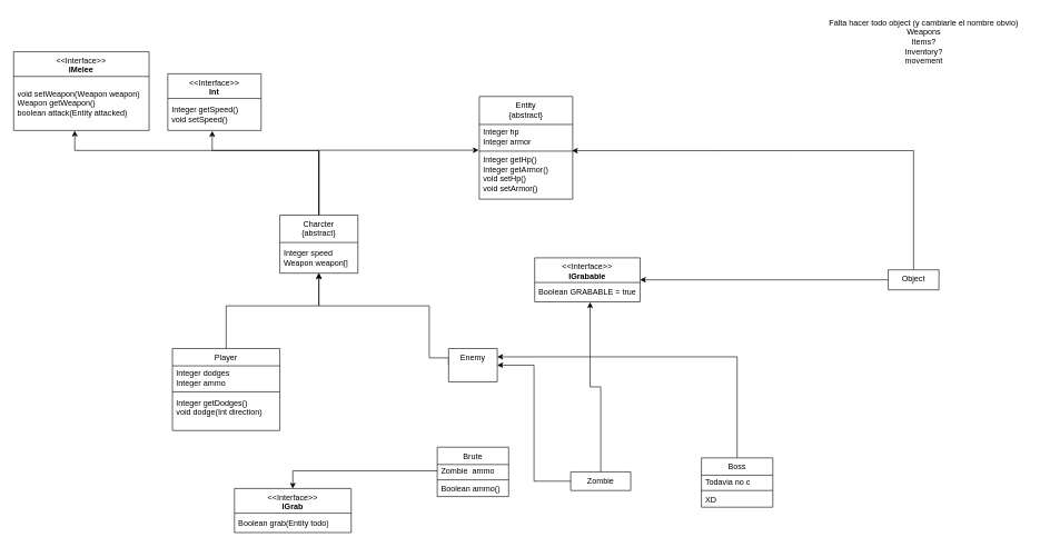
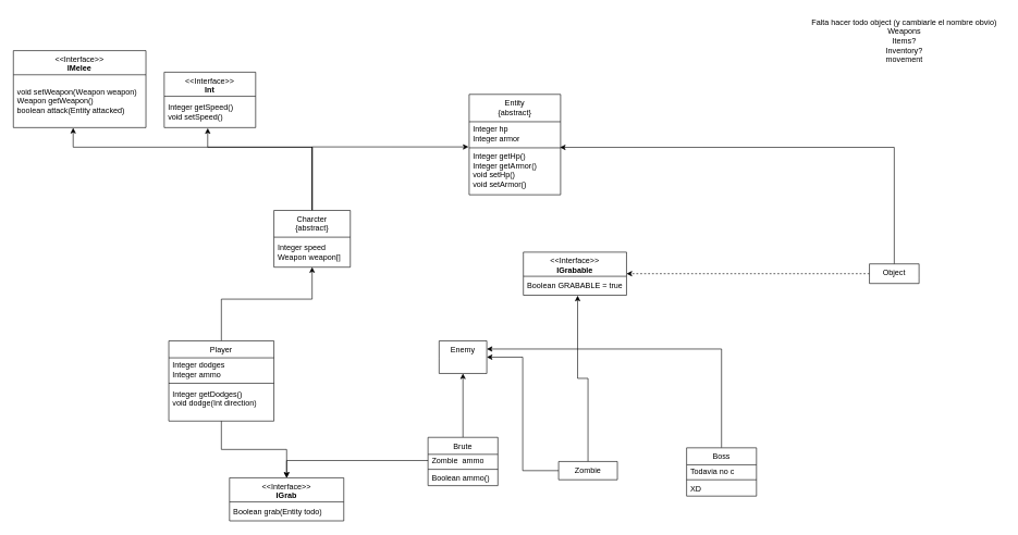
- <mxCell id="12" style="edgeStyle=orthogonalEdgeStyle;rounded=0;orthogonalLoop=1;jettySize=auto;html=1;entryX=1;entryY=0.5;entryDx=0;entryDy=0;" edge="1" parent="1" source="13" target="29"><mxGeometry relative="1" as="geometry"><Array as="points"><mxPoint x="1025" y="419" /><mxPoint x="1025" y="419" /></Array></mxGeometry></mxCell>
+ <mxCell id="12" style="edgeStyle=orthogonalEdgeStyle;rounded=0;orthogonalLoop=1;jettySize=auto;html=1;entryX=1;entryY=0.5;entryDx=0;entryDy=0;dashed=1;" edge="1" parent="1" source="13" target="29"><mxGeometry relative="1" as="geometry"><Array as="points"><mxPoint x="1025" y="419" /><mxPoint x="1025" y="419" /></Array></mxGeometry></mxCell>
- <mxCell id="25" style="edgeStyle=orthogonalEdgeStyle;rounded=0;orthogonalLoop=1;jettySize=auto;html=1;entryX=0.5;entryY=1;entryDx=0;entryDy=0;exitX=0;exitY=0.5;exitDx=0;exitDy=0;" edge="1" parent="1" source="26" target="9"><mxGeometry relative="1" as="geometry"><Array as="points"><mxPoint x="672" y="536" /><mxPoint x="643" y="536" /><mxPoint x="643" y="458" /><mxPoint x="477" y="458" /></Array></mxGeometry></mxCell>
+ <mxCell id="34" style="edgeStyle=orthogonalEdgeStyle;rounded=0;orthogonalLoop=1;jettySize=auto;html=1;entryX=0.5;entryY=1;entryDx=0;entryDy=0;" edge="1" parent="1" source="35" target="26"><mxGeometry relative="1" as="geometry" /></mxCell>
+ <mxCell id="20" style="edgeStyle=orthogonalEdgeStyle;rounded=0;orthogonalLoop=1;jettySize=auto;html=1;" edge="1" parent="1" source="21" target="27"><mxGeometry relative="1" as="geometry" /></mxCell>
